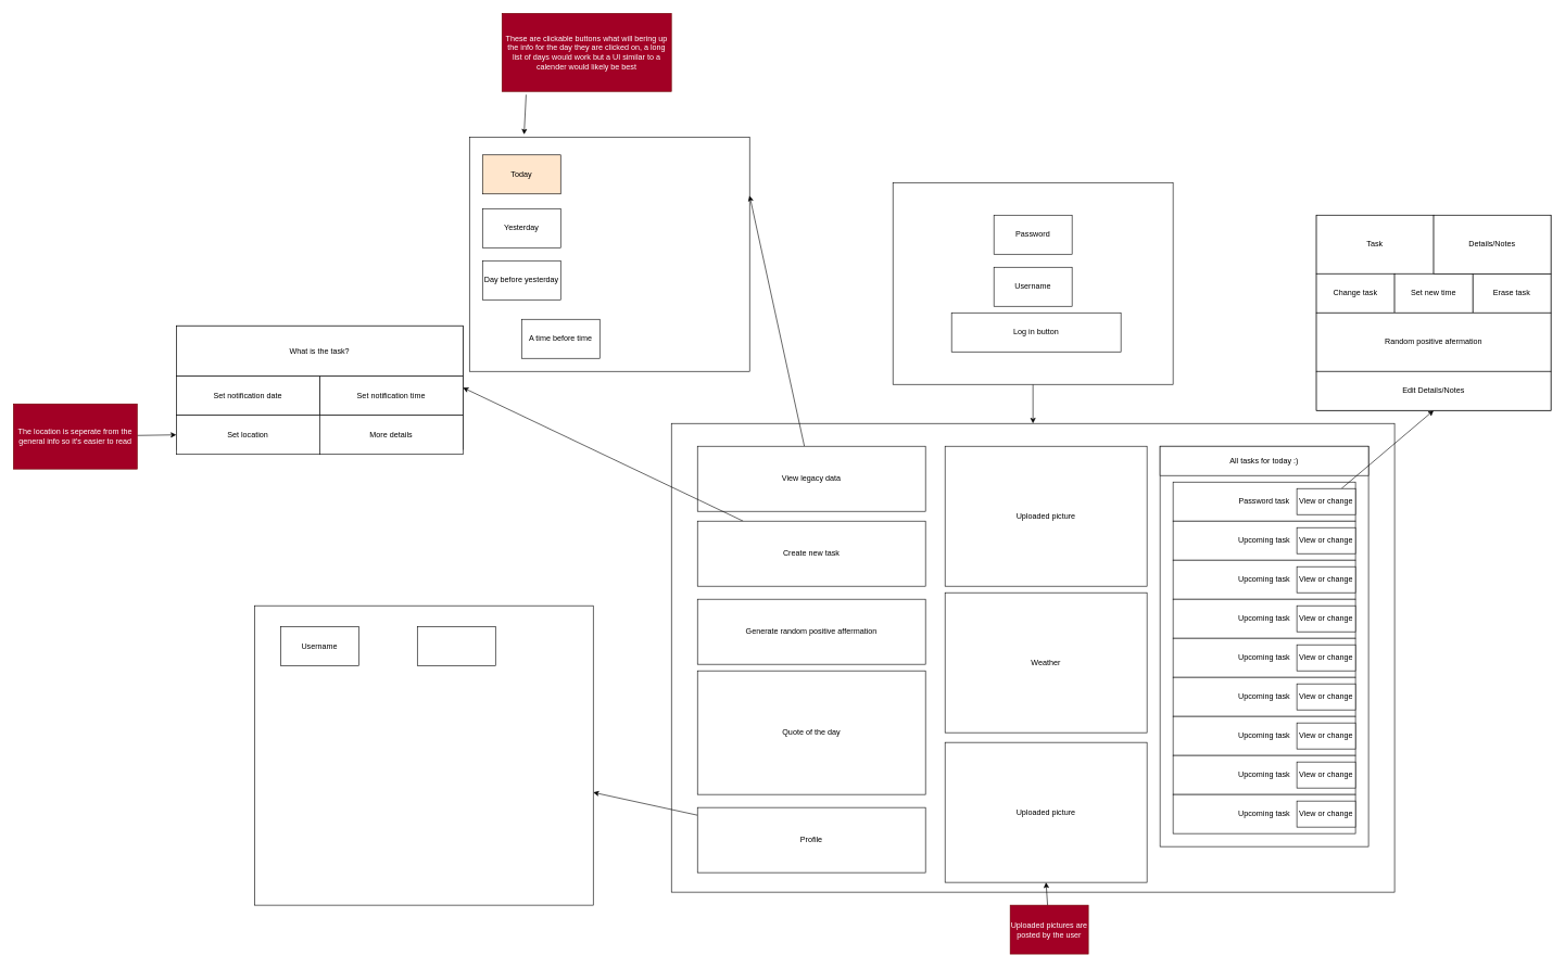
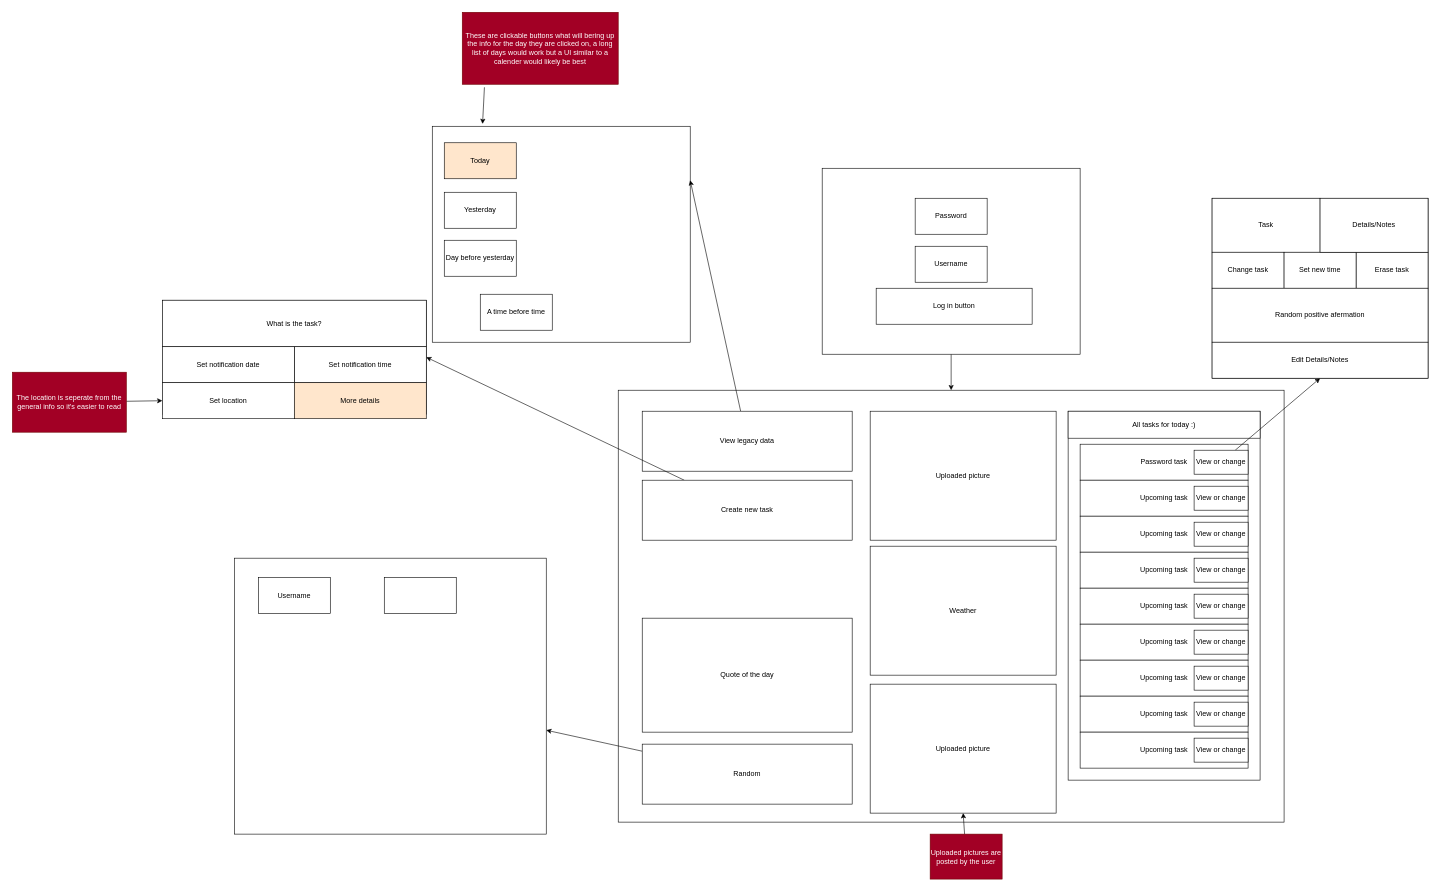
- <mxCell id="57" value="More details" style="rounded=0;whiteSpace=wrap;html=1;" vertex="1" parent="1"><mxGeometry x="490" y="637.5" width="220" height="60" as="geometry" /></mxCell>
+ <mxCell id="57" value="More details" style="rounded=0;whiteSpace=wrap;html=1;fillColor=#ffe6cc;" vertex="1" parent="1"><mxGeometry x="490" y="637.5" width="220" height="60" as="geometry" /></mxCell>
- <mxCell id="42" value="Generate random positive affermation" style="rounded=0;whiteSpace=wrap;html=1;" vertex="1" parent="1"><mxGeometry x="1070" y="920" width="350" height="100" as="geometry" /></mxCell>
- <mxCell id="44" value="Profile" style="rounded=0;whiteSpace=wrap;html=1;" vertex="1" parent="1"><mxGeometry x="1070" y="1240" width="350" height="100" as="geometry" /></mxCell>
+ <mxCell id="44" value="Random" style="rounded=0;whiteSpace=wrap;html=1;" vertex="1" parent="1"><mxGeometry x="1070" y="1240" width="350" height="100" as="geometry" /></mxCell>
